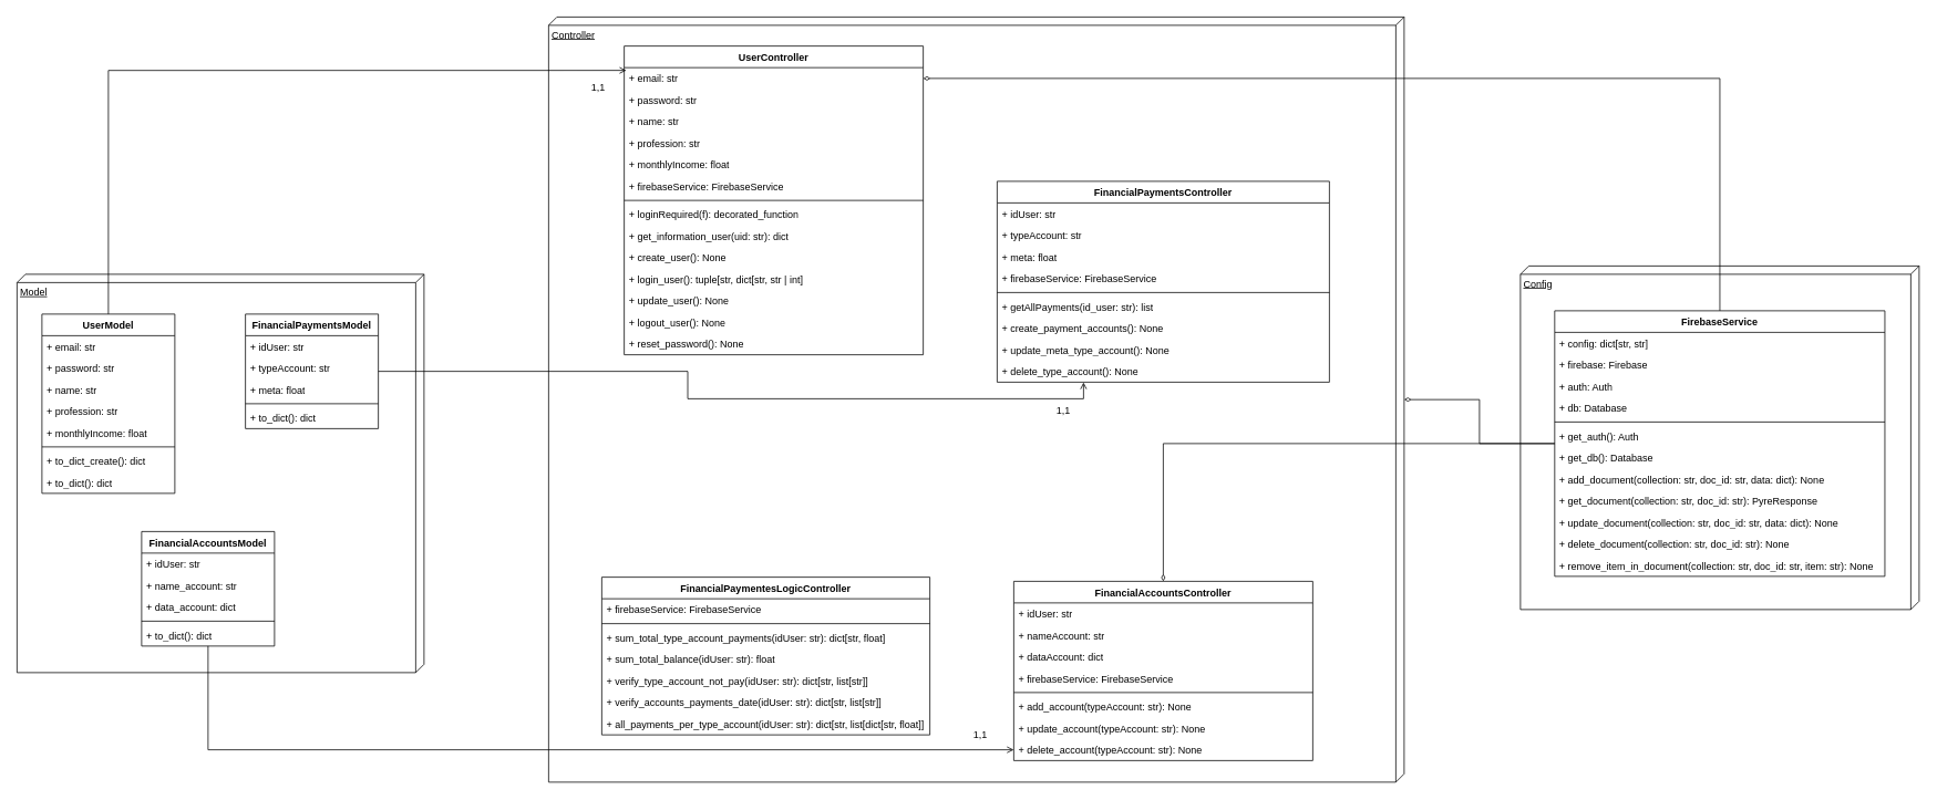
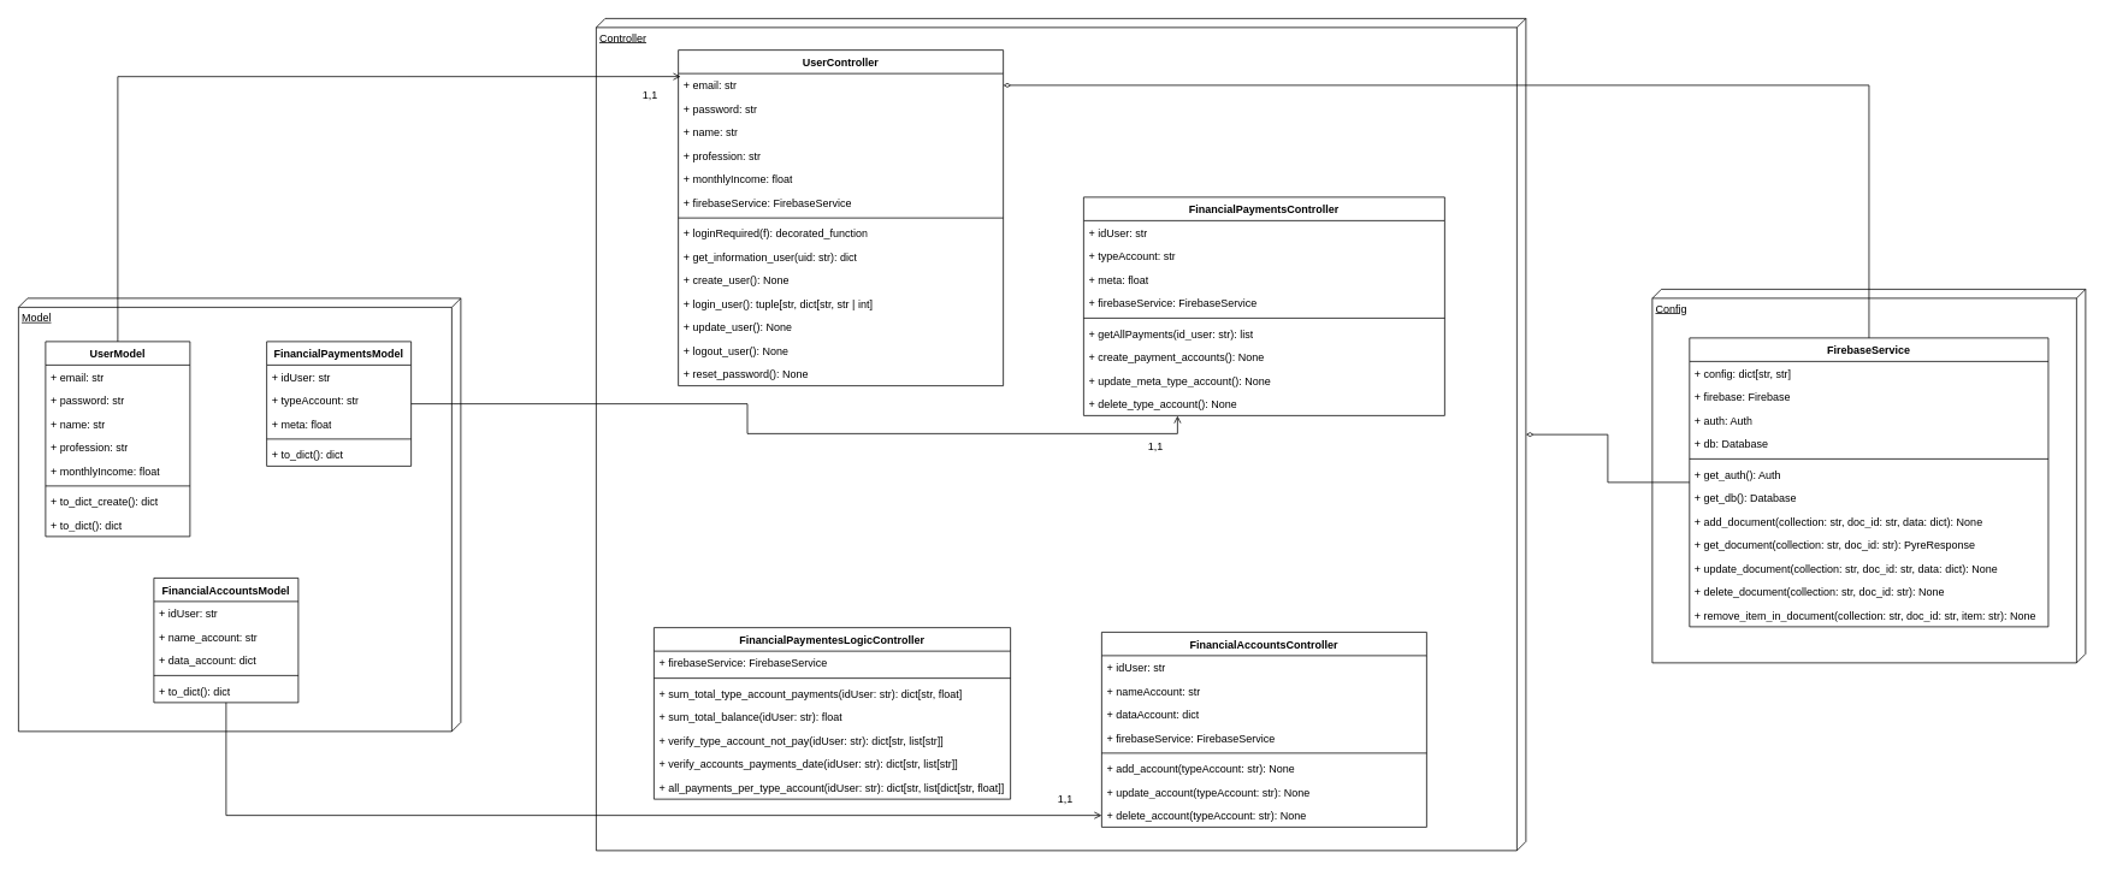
- <mxCell id="81" style="edgeStyle=orthogonalEdgeStyle;rounded=0;orthogonalLoop=1;jettySize=auto;html=1;entryX=0.5;entryY=0;entryDx=0;entryDy=0;endArrow=diamondThin;endFill=0;" edge="1" parent="1" source="25" target="39"><mxGeometry relative="1" as="geometry" /></mxCell>
